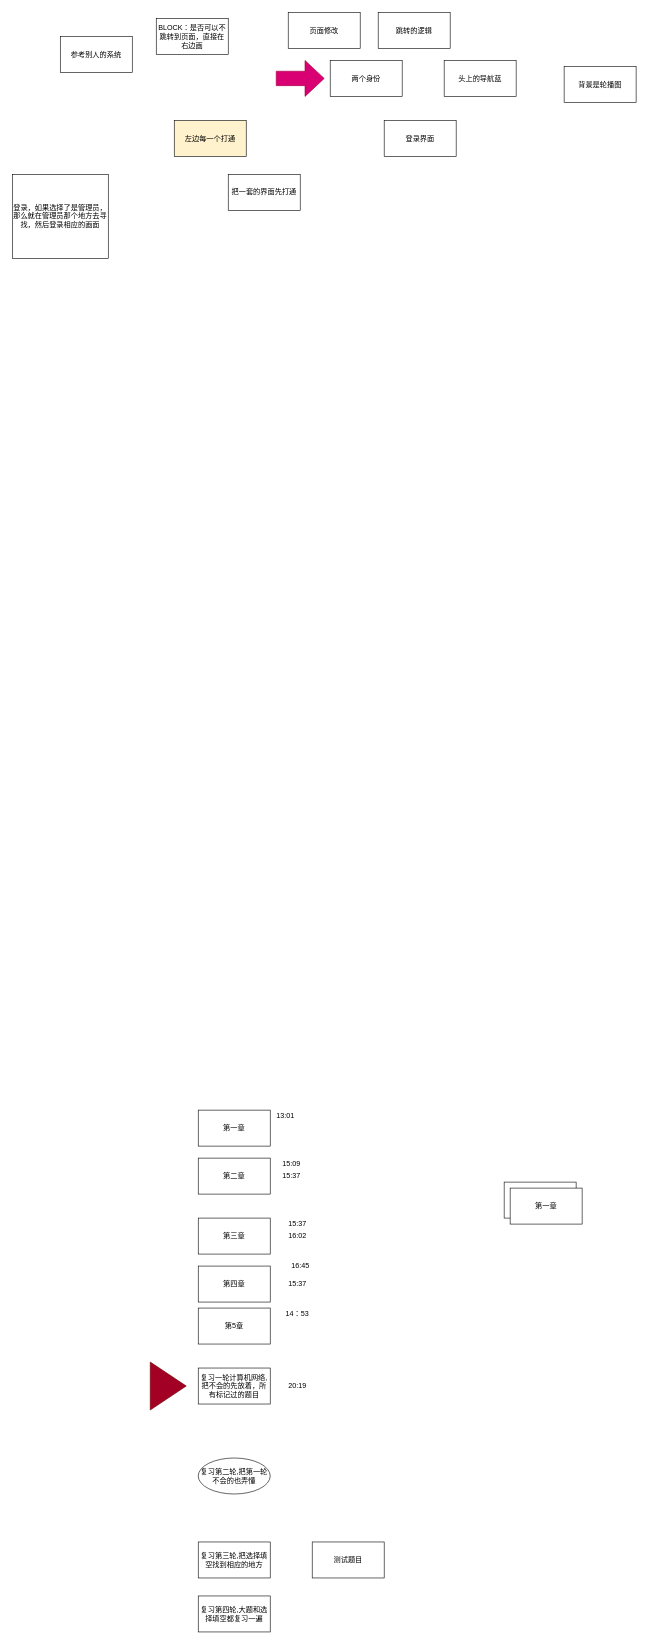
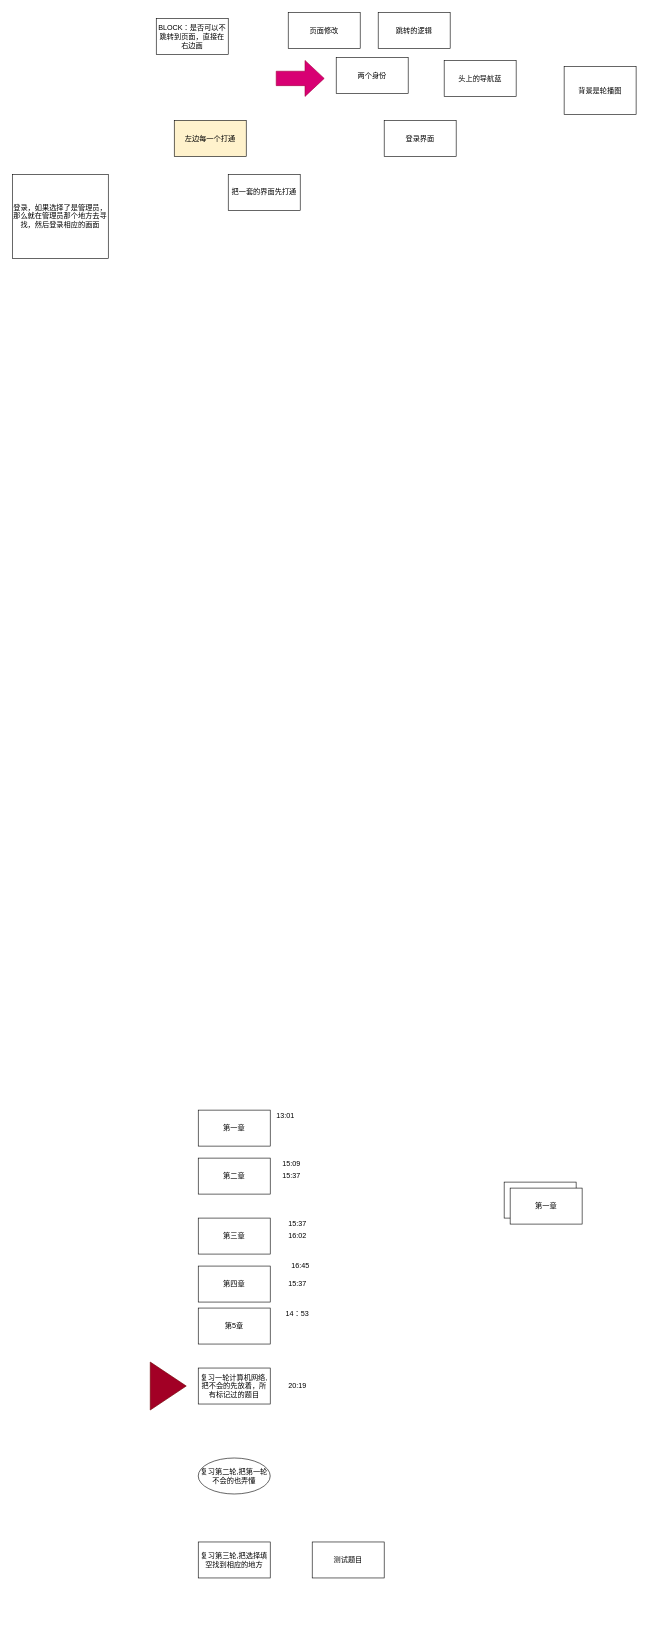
- <mxCell id="3" value="参考别人的系统" style="whiteSpace=wrap;html=1;" parent="1" vertex="1"><mxGeometry x="100" y="60" width="120" height="60" as="geometry" /></mxCell>
- <mxCell id="9" value="两个身份" style="whiteSpace=wrap;html=1;" parent="1" vertex="1"><mxGeometry x="550" y="100" width="120" height="60" as="geometry" /></mxCell>
+ <mxCell id="9" value="两个身份" style="whiteSpace=wrap;html=1;" parent="1" vertex="1"><mxGeometry x="560" y="95" width="120" height="60" as="geometry" /></mxCell>
- <mxCell id="11" value="背景是轮播图" style="whiteSpace=wrap;html=1;" parent="1" vertex="1"><mxGeometry x="940" y="110" width="120" height="60" as="geometry" /></mxCell>
+ <mxCell id="11" value="背景是轮播图" style="whiteSpace=wrap;html=1;" parent="1" vertex="1"><mxGeometry x="940" y="110" width="120" height="80" as="geometry" /></mxCell>
- <mxCell id="34" value="复习第四轮,大题和选择填空都复习一遍" style="whiteSpace=wrap;html=1;" vertex="1" parent="1"><mxGeometry x="330" y="2660" width="120" height="60" as="geometry" /></mxCell>
